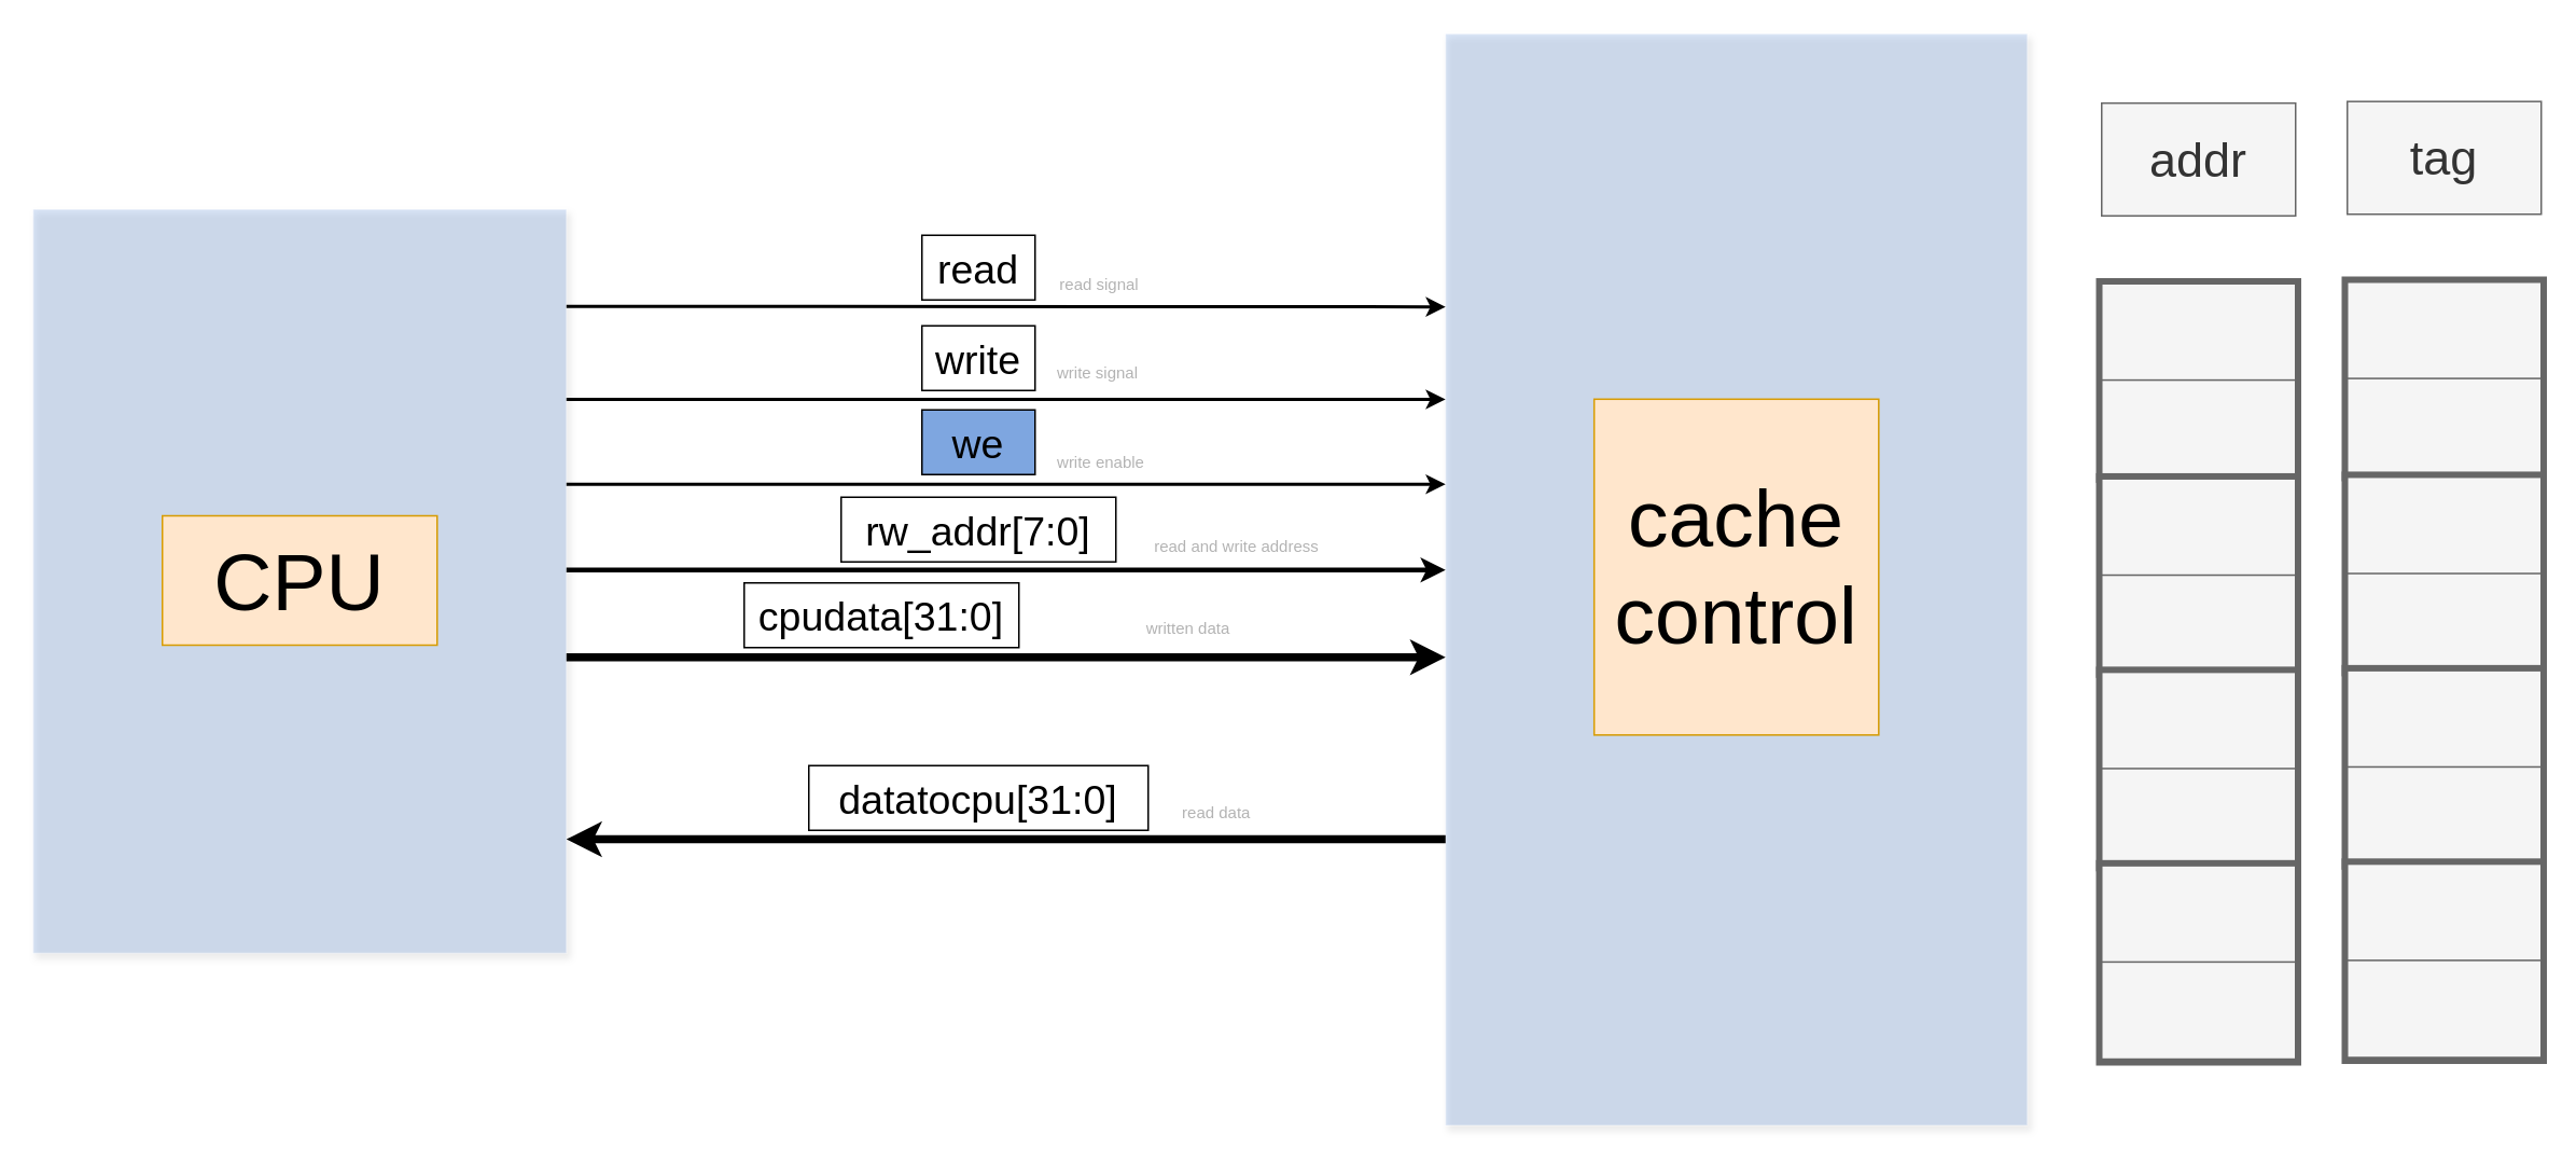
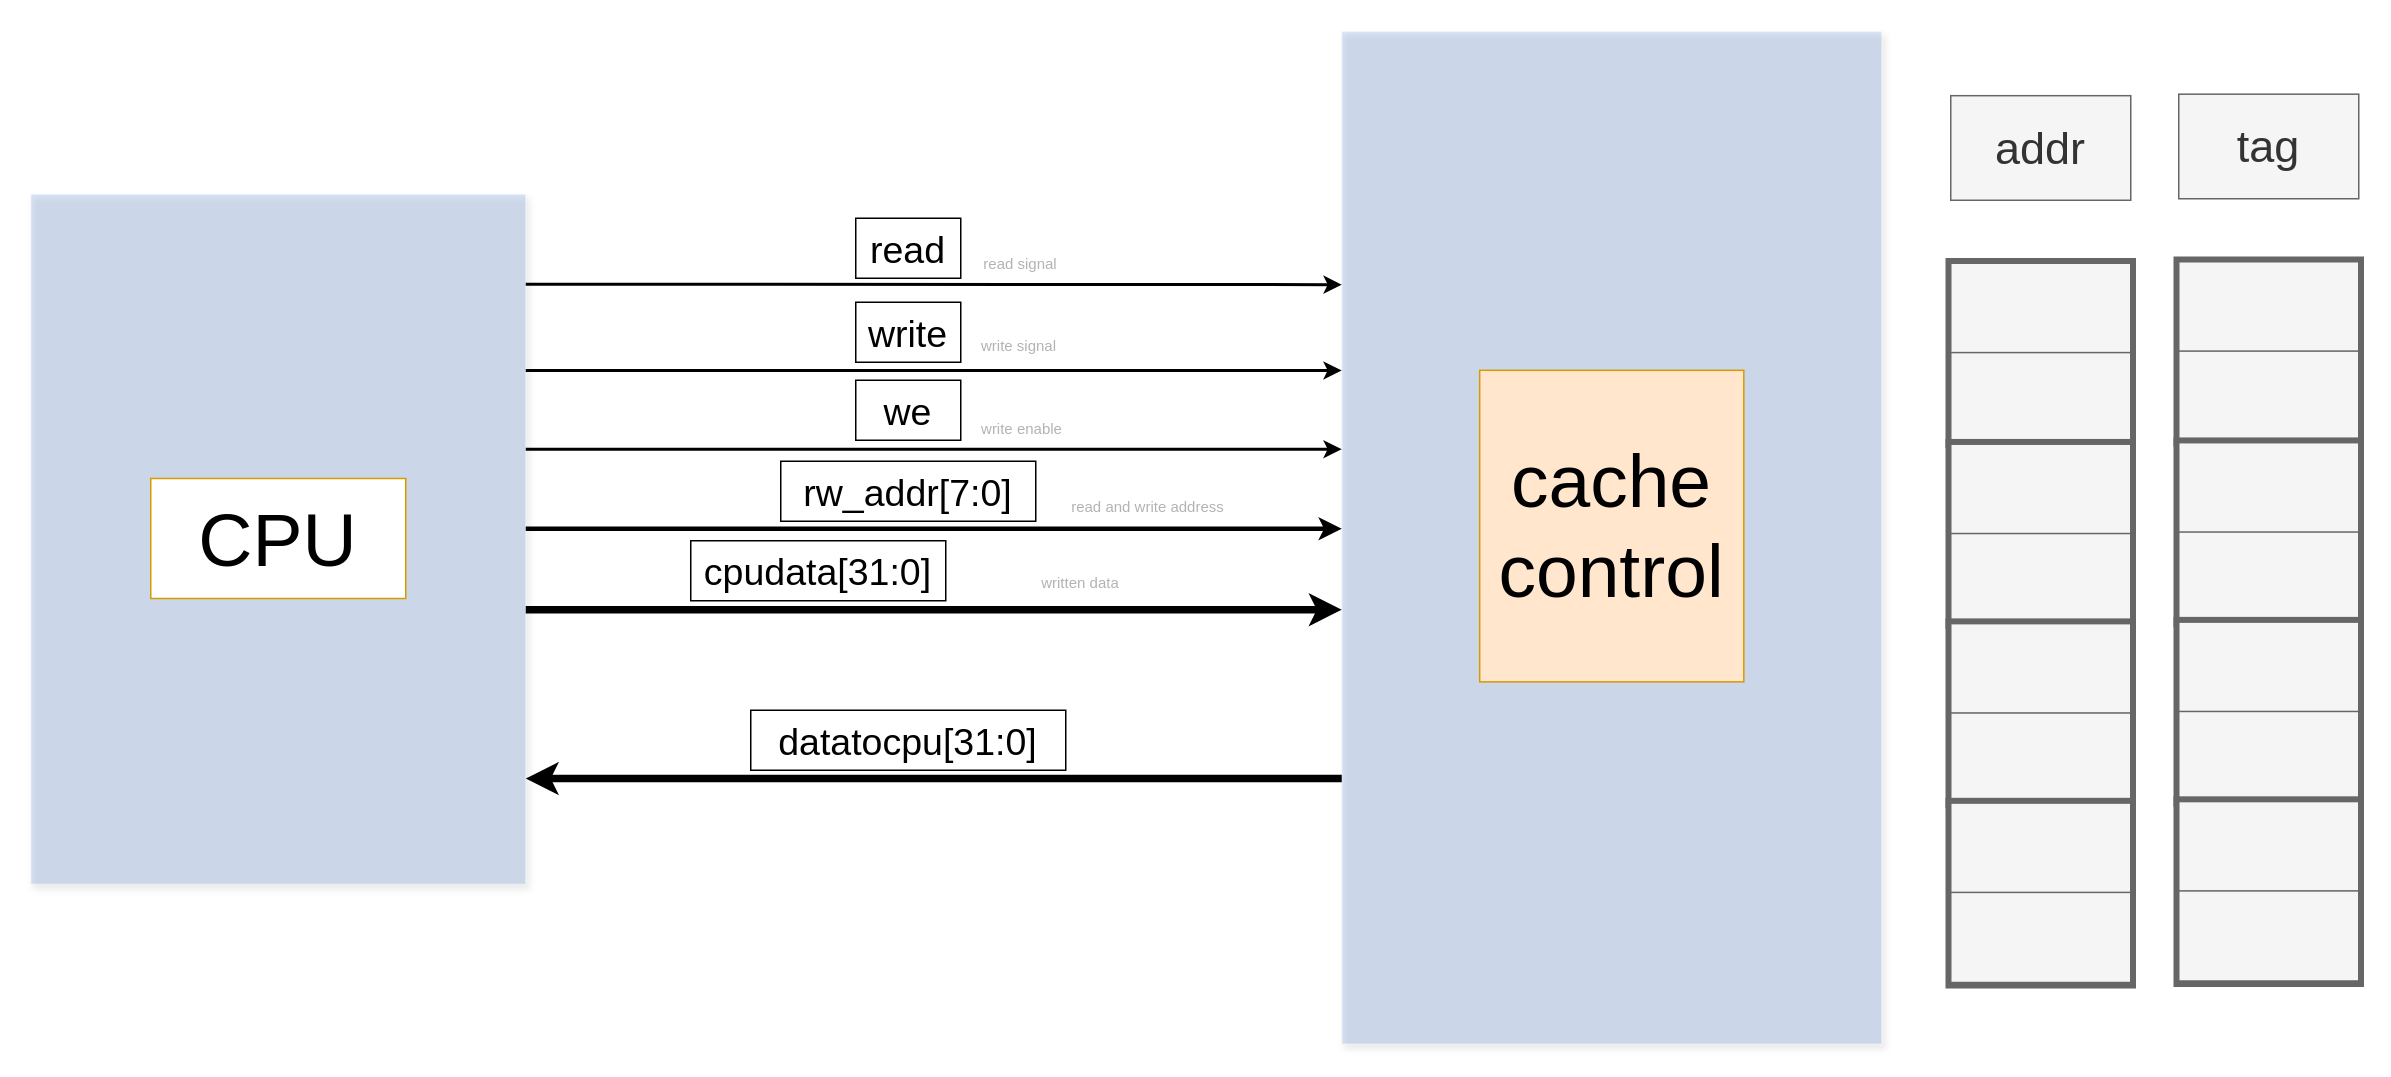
- <mxCell id="51" value="we" style="rounded=0;whiteSpace=wrap;html=1;fontSize=25;fillColor=#7ea6e0;" vertex="1" parent="1"><mxGeometry x="570" y="253" width="70" height="40" as="geometry" /></mxCell>
+ <mxCell id="51" value="we" style="rounded=0;whiteSpace=wrap;html=1;fontSize=25;" vertex="1" parent="1"><mxGeometry x="570" y="253" width="70" height="40" as="geometry" /></mxCell>
- <mxCell id="45" value="CPU" style="rounded=0;whiteSpace=wrap;html=1;fontSize=50;fillColor=#ffe6cc;strokeColor=#d79b00;" vertex="1" parent="1"><mxGeometry x="100" y="318.5" width="170" height="80" as="geometry" /></mxCell>
+ <mxCell id="45" value="CPU" style="rounded=0;whiteSpace=wrap;html=1;fontSize=50;fillColor=#ffffff;strokeColor=#d79b00;" vertex="1" parent="1"><mxGeometry x="100" y="318.5" width="170" height="80" as="geometry" /></mxCell>
- <mxCell id="62" value="written data" style="text;html=1;strokeColor=none;fillColor=none;align=center;verticalAlign=middle;whiteSpace=wrap;rounded=0;fontSize=10;fontColor=#B3B3B3;fontFamily=Helvetica;" vertex="1" parent="1"><mxGeometry x="695" y="378" width="80" height="20" as="geometry" /></mxCell>
+ <mxCell id="62" value="written data" style="text;html=1;strokeColor=none;fillColor=none;align=center;verticalAlign=middle;whiteSpace=wrap;rounded=0;fontSize=10;fontColor=#B3B3B3;fontFamily=Helvetica;" vertex="1" parent="1"><mxGeometry x="680" y="378" width="80" height="20" as="geometry" /></mxCell>
- <mxCell id="63" value="read data" style="text;html=1;strokeColor=none;fillColor=none;align=center;verticalAlign=middle;whiteSpace=wrap;rounded=0;fontSize=10;fontColor=#B3B3B3;fontFamily=Helvetica;" vertex="1" parent="1"><mxGeometry x="715" y="492" width="75" height="20" as="geometry" /></mxCell>
